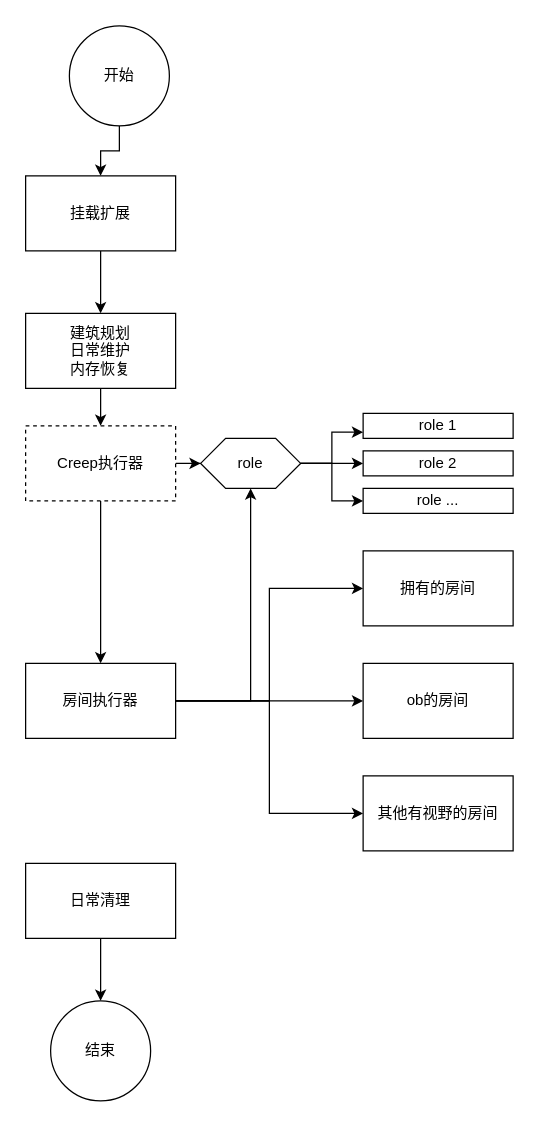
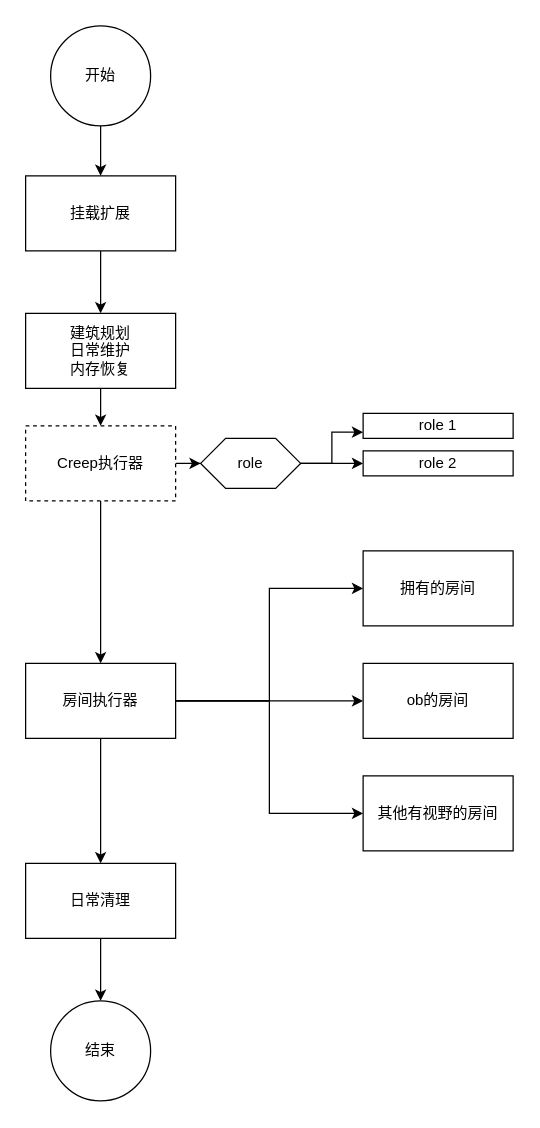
- <mxCell id="3" value="开始" style="ellipse;whiteSpace=wrap;html=1;aspect=fixed;" vertex="1" parent="1"><mxGeometry x="55" y="20" width="80" height="80" as="geometry" /></mxCell>
+ <mxCell id="3" value="开始" style="ellipse;whiteSpace=wrap;html=1;aspect=fixed;" vertex="1" parent="1"><mxGeometry x="40" y="20" width="80" height="80" as="geometry" /></mxCell>
- <mxCell id="20" value="" style="edgeStyle=orthogonalEdgeStyle;rounded=0;orthogonalLoop=1;jettySize=auto;html=1;" edge="1" parent="1" source="23" target="26"><mxGeometry relative="1" as="geometry" /></mxCell>
- <mxCell id="26" value="role ..." style="rounded=0;whiteSpace=wrap;html=1;" vertex="1" parent="1"><mxGeometry x="290" y="390" width="120" height="20" as="geometry" /></mxCell>
- <mxCell id="12" value="" style="edgeStyle=orthogonalEdgeStyle;rounded=0;orthogonalLoop=1;jettySize=auto;html=1;" edge="1" parent="1" source="13" target="23"><mxGeometry relative="1" as="geometry" /></mxCell>
+ <mxCell id="12" value="" style="edgeStyle=orthogonalEdgeStyle;rounded=0;orthogonalLoop=1;jettySize=auto;html=1;" edge="1" parent="1" source="13" target="28"><mxGeometry relative="1" as="geometry" /></mxCell>
